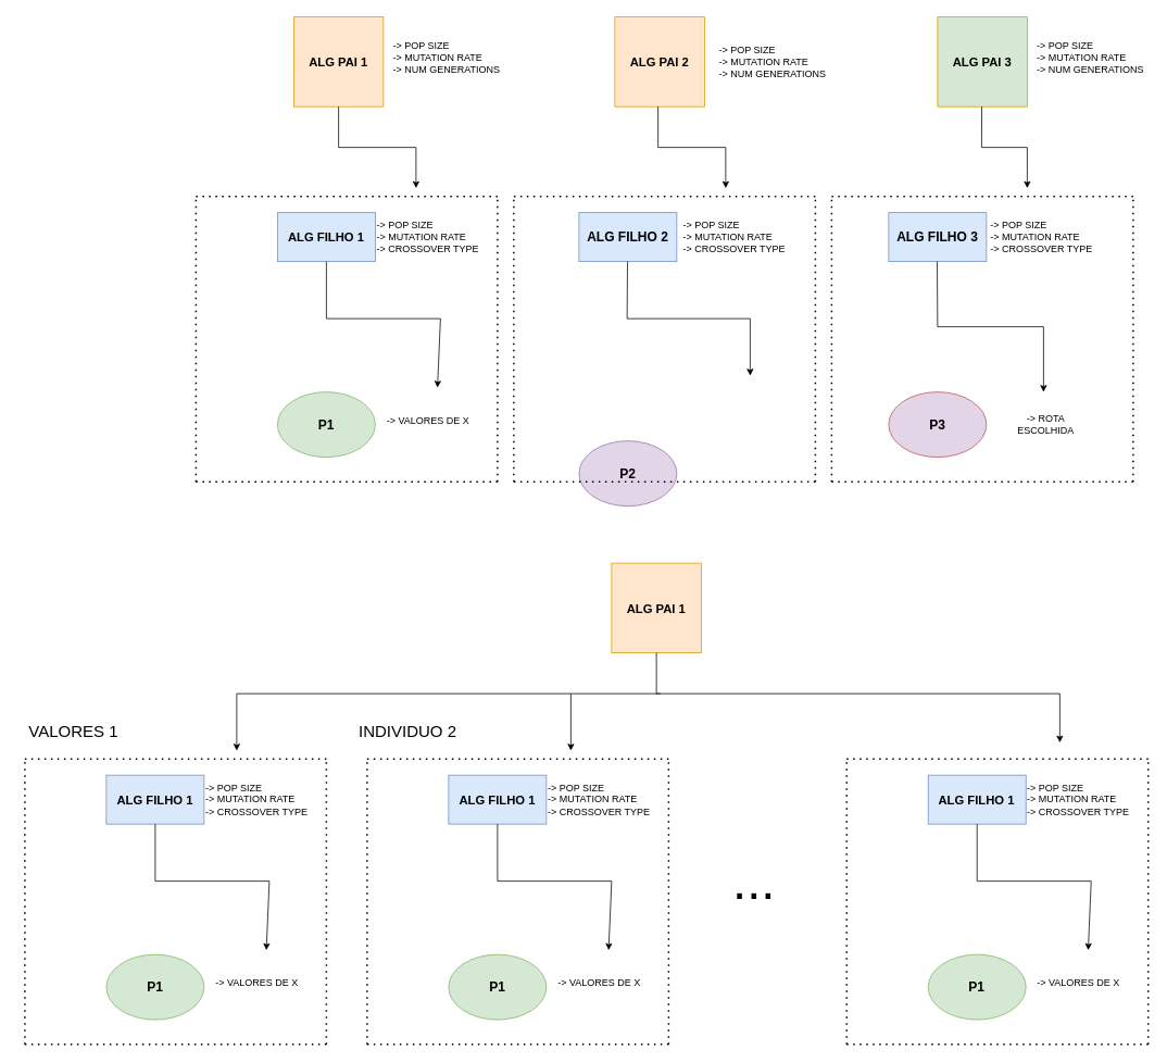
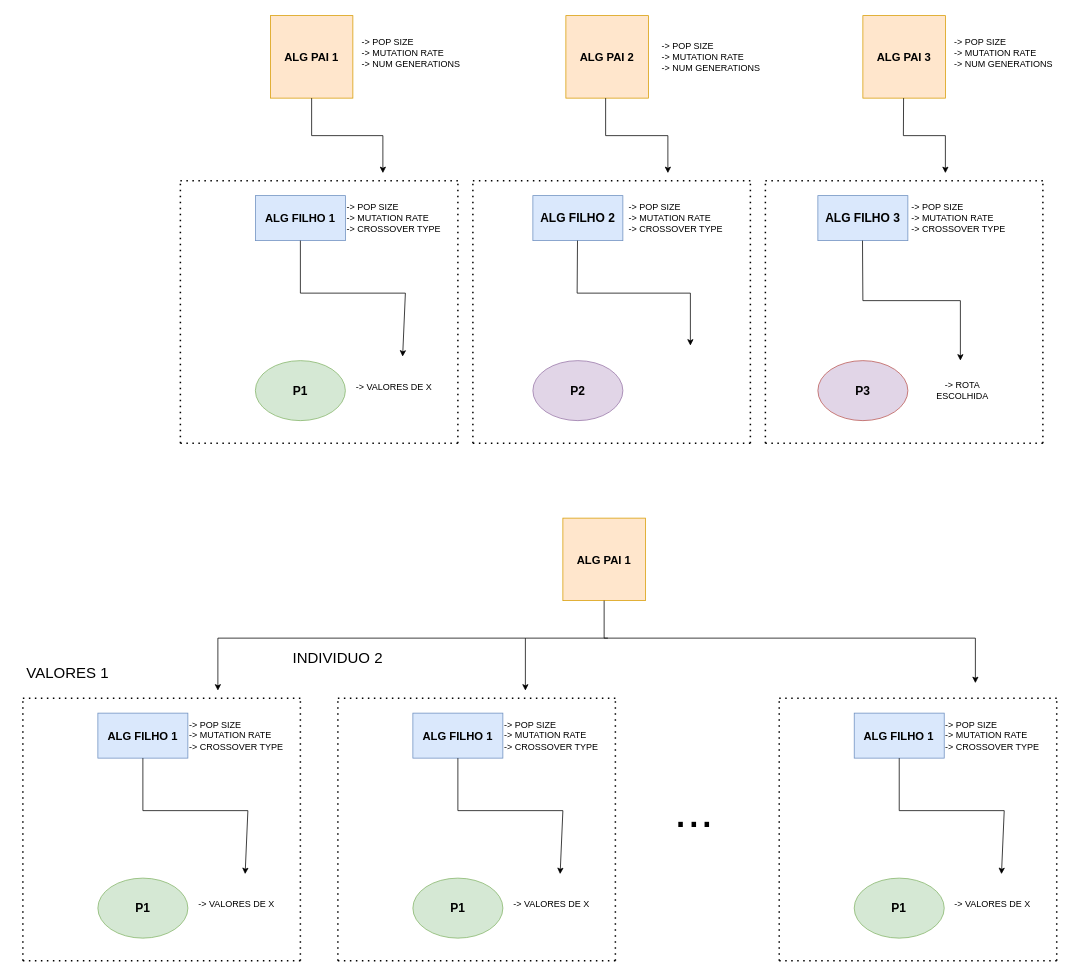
- <mxCell id="16" value="&lt;b&gt;&lt;font style=&quot;font-size: 15px;&quot;&gt;ALG PAI 3&lt;br&gt;&lt;/font&gt;&lt;/b&gt;" style="whiteSpace=wrap;html=1;aspect=fixed;fillColor=#d5e8d4;strokeColor=#d79b00;" vertex="1" parent="1"><mxGeometry x="1150" y="20" width="110" height="110" as="geometry" /></mxCell>
+ <mxCell id="16" value="&lt;b&gt;&lt;font style=&quot;font-size: 15px;&quot;&gt;ALG PAI 3&lt;br&gt;&lt;/font&gt;&lt;/b&gt;" style="whiteSpace=wrap;html=1;aspect=fixed;fillColor=#ffe6cc;strokeColor=#d79b00;" vertex="1" parent="1"><mxGeometry x="1150" y="20" width="110" height="110" as="geometry" /></mxCell>
- <mxCell id="9" value="&lt;b&gt;&lt;font style=&quot;font-size: 16px;&quot;&gt;P2&lt;/font&gt;&lt;/b&gt;" style="ellipse;whiteSpace=wrap;html=1;fillColor=#e1d5e7;strokeColor=#9673a6;" vertex="1" parent="1"><mxGeometry x="710" y="540" width="120" height="80" as="geometry" /></mxCell>
+ <mxCell id="9" value="&lt;b&gt;&lt;font style=&quot;font-size: 16px;&quot;&gt;P2&lt;/font&gt;&lt;/b&gt;" style="ellipse;whiteSpace=wrap;html=1;fillColor=#e1d5e7;strokeColor=#9673a6;" vertex="1" parent="1"><mxGeometry x="710" y="480" width="120" height="80" as="geometry" /></mxCell>
- <mxCell id="70" value="&lt;font style=&quot;font-size: 20px;&quot;&gt;INDIVIDUO 2&lt;br&gt;&lt;/font&gt;" style="text;html=1;strokeColor=none;fillColor=none;align=center;verticalAlign=middle;whiteSpace=wrap;rounded=0;" vertex="1" parent="1"><mxGeometry x="430" y="880" width="140" height="30" as="geometry" /></mxCell>
+ <mxCell id="70" value="&lt;font style=&quot;font-size: 20px;&quot;&gt;INDIVIDUO 2&lt;br&gt;&lt;/font&gt;" style="text;html=1;strokeColor=none;fillColor=none;align=center;verticalAlign=middle;whiteSpace=wrap;rounded=0;" vertex="1" parent="1"><mxGeometry x="380" y="860" width="140" height="30" as="geometry" /></mxCell>
